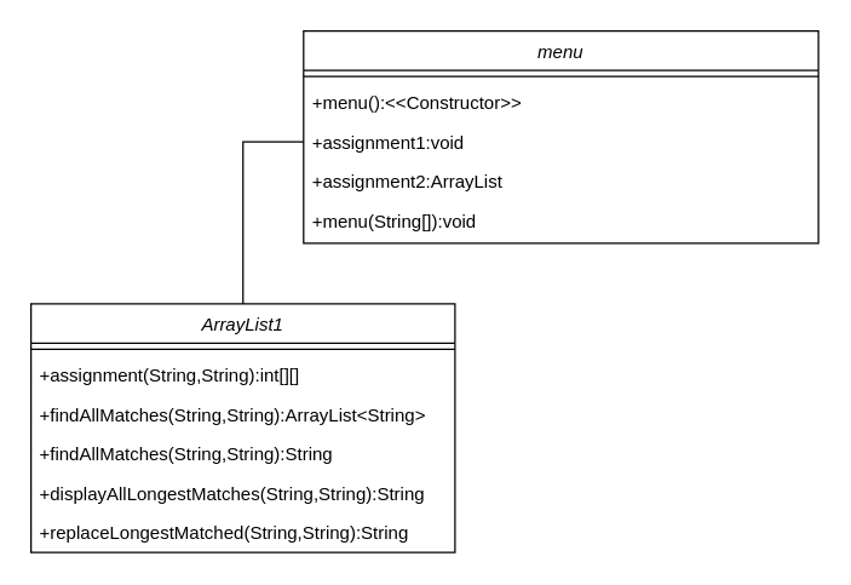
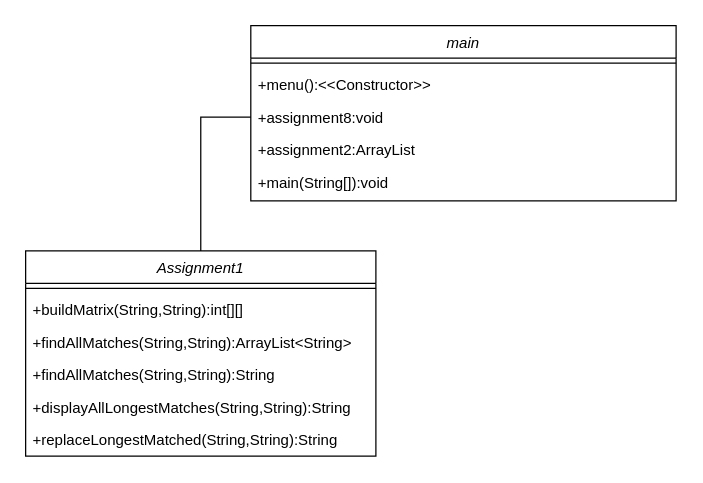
- <mxCell id="9" value="menu" style="swimlane;fontStyle=2;align=center;verticalAlign=top;childLayout=stackLayout;horizontal=1;startSize=26;horizontalStack=0;resizeParent=1;resizeLast=0;collapsible=1;marginBottom=0;rounded=0;shadow=0;strokeWidth=1;" vertex="1" parent="1"><mxGeometry x="200" y="20" width="340" height="140" as="geometry"><mxRectangle x="230" y="140" width="160" height="26" as="alternateBounds" /></mxGeometry></mxCell>
+ <mxCell id="9" value="main" style="swimlane;fontStyle=2;align=center;verticalAlign=top;childLayout=stackLayout;horizontal=1;startSize=26;horizontalStack=0;resizeParent=1;resizeLast=0;collapsible=1;marginBottom=0;rounded=0;shadow=0;strokeWidth=1;" vertex="1" parent="1"><mxGeometry x="200" y="20" width="340" height="140" as="geometry"><mxRectangle x="230" y="140" width="160" height="26" as="alternateBounds" /></mxGeometry></mxCell>
- <mxCell id="12" value="+assignment1:void" style="text;align=left;verticalAlign=top;spacingLeft=4;spacingRight=4;overflow=hidden;rotatable=0;points=[[0,0.5],[1,0.5]];portConstraint=eastwest;" vertex="1" parent="9"><mxGeometry y="60" width="340" height="26" as="geometry" /></mxCell>
+ <mxCell id="12" value="+assignment8:void" style="text;align=left;verticalAlign=top;spacingLeft=4;spacingRight=4;overflow=hidden;rotatable=0;points=[[0,0.5],[1,0.5]];portConstraint=eastwest;" vertex="1" parent="9"><mxGeometry y="60" width="340" height="26" as="geometry" /></mxCell>
- <mxCell id="14" value="+menu(String[]):void" style="text;align=left;verticalAlign=top;spacingLeft=4;spacingRight=4;overflow=hidden;rotatable=0;points=[[0,0.5],[1,0.5]];portConstraint=eastwest;" vertex="1" parent="9"><mxGeometry y="112" width="340" height="26" as="geometry" /></mxCell>
+ <mxCell id="14" value="+main(String[]):void" style="text;align=left;verticalAlign=top;spacingLeft=4;spacingRight=4;overflow=hidden;rotatable=0;points=[[0,0.5],[1,0.5]];portConstraint=eastwest;" vertex="1" parent="9"><mxGeometry y="112" width="340" height="26" as="geometry" /></mxCell>
- <mxCell id="2" value="ArrayList1" style="swimlane;fontStyle=2;align=center;verticalAlign=top;childLayout=stackLayout;horizontal=1;startSize=26;horizontalStack=0;resizeParent=1;resizeLast=0;collapsible=1;marginBottom=0;rounded=0;shadow=0;strokeWidth=1;" parent="1" vertex="1"><mxGeometry x="20" y="200" width="280" height="164" as="geometry"><mxRectangle x="230" y="140" width="160" height="26" as="alternateBounds" /></mxGeometry></mxCell>
+ <mxCell id="2" value="Assignment1" style="swimlane;fontStyle=2;align=center;verticalAlign=top;childLayout=stackLayout;horizontal=1;startSize=26;horizontalStack=0;resizeParent=1;resizeLast=0;collapsible=1;marginBottom=0;rounded=0;shadow=0;strokeWidth=1;" parent="1" vertex="1"><mxGeometry x="20" y="200" width="280" height="164" as="geometry"><mxRectangle x="230" y="140" width="160" height="26" as="alternateBounds" /></mxGeometry></mxCell>
- <mxCell id="4" value="+assignment(String,String):int[][]" style="text;align=left;verticalAlign=top;spacingLeft=4;spacingRight=4;overflow=hidden;rotatable=0;points=[[0,0.5],[1,0.5]];portConstraint=eastwest;" parent="2" vertex="1"><mxGeometry y="34" width="280" height="26" as="geometry" /></mxCell>
+ <mxCell id="4" value="+buildMatrix(String,String):int[][]" style="text;align=left;verticalAlign=top;spacingLeft=4;spacingRight=4;overflow=hidden;rotatable=0;points=[[0,0.5],[1,0.5]];portConstraint=eastwest;" parent="2" vertex="1"><mxGeometry y="34" width="280" height="26" as="geometry" /></mxCell>
